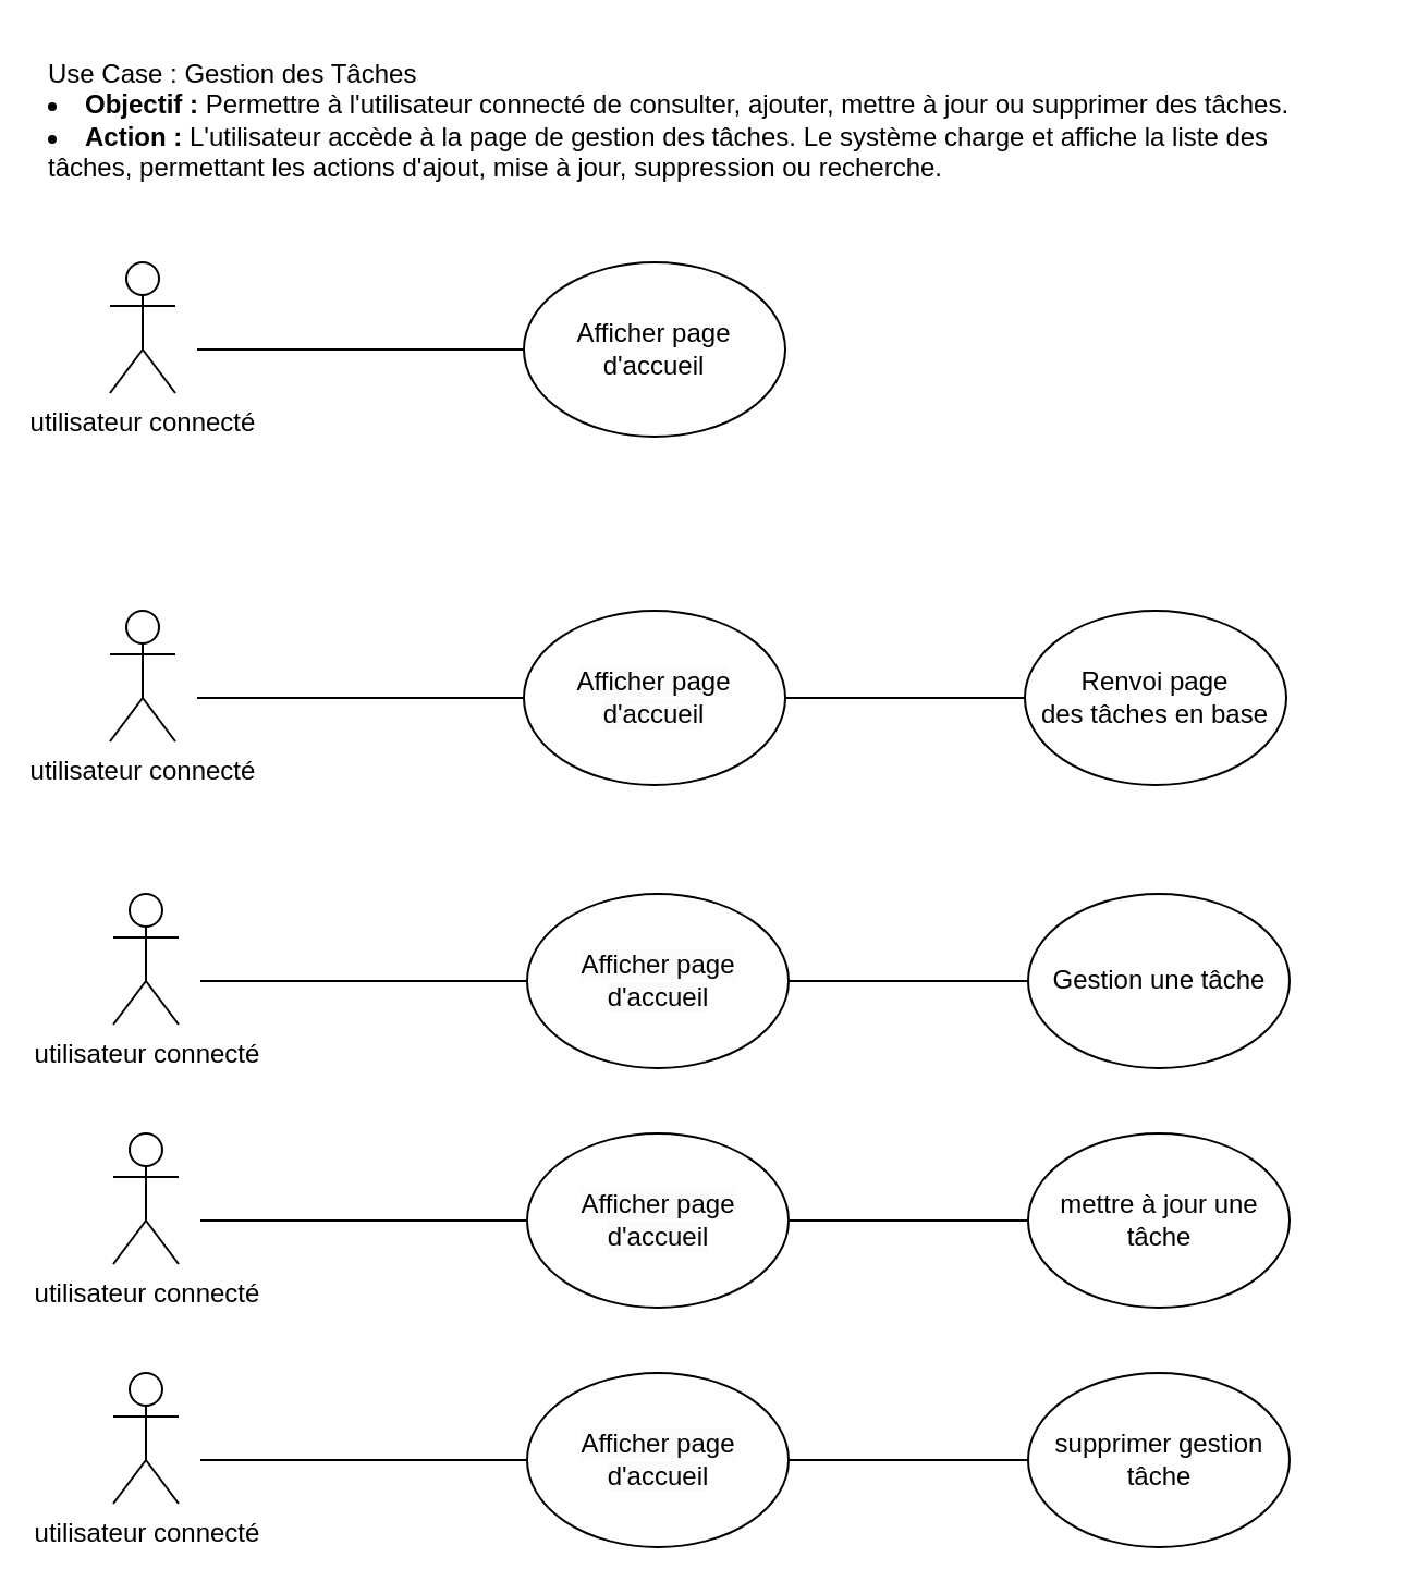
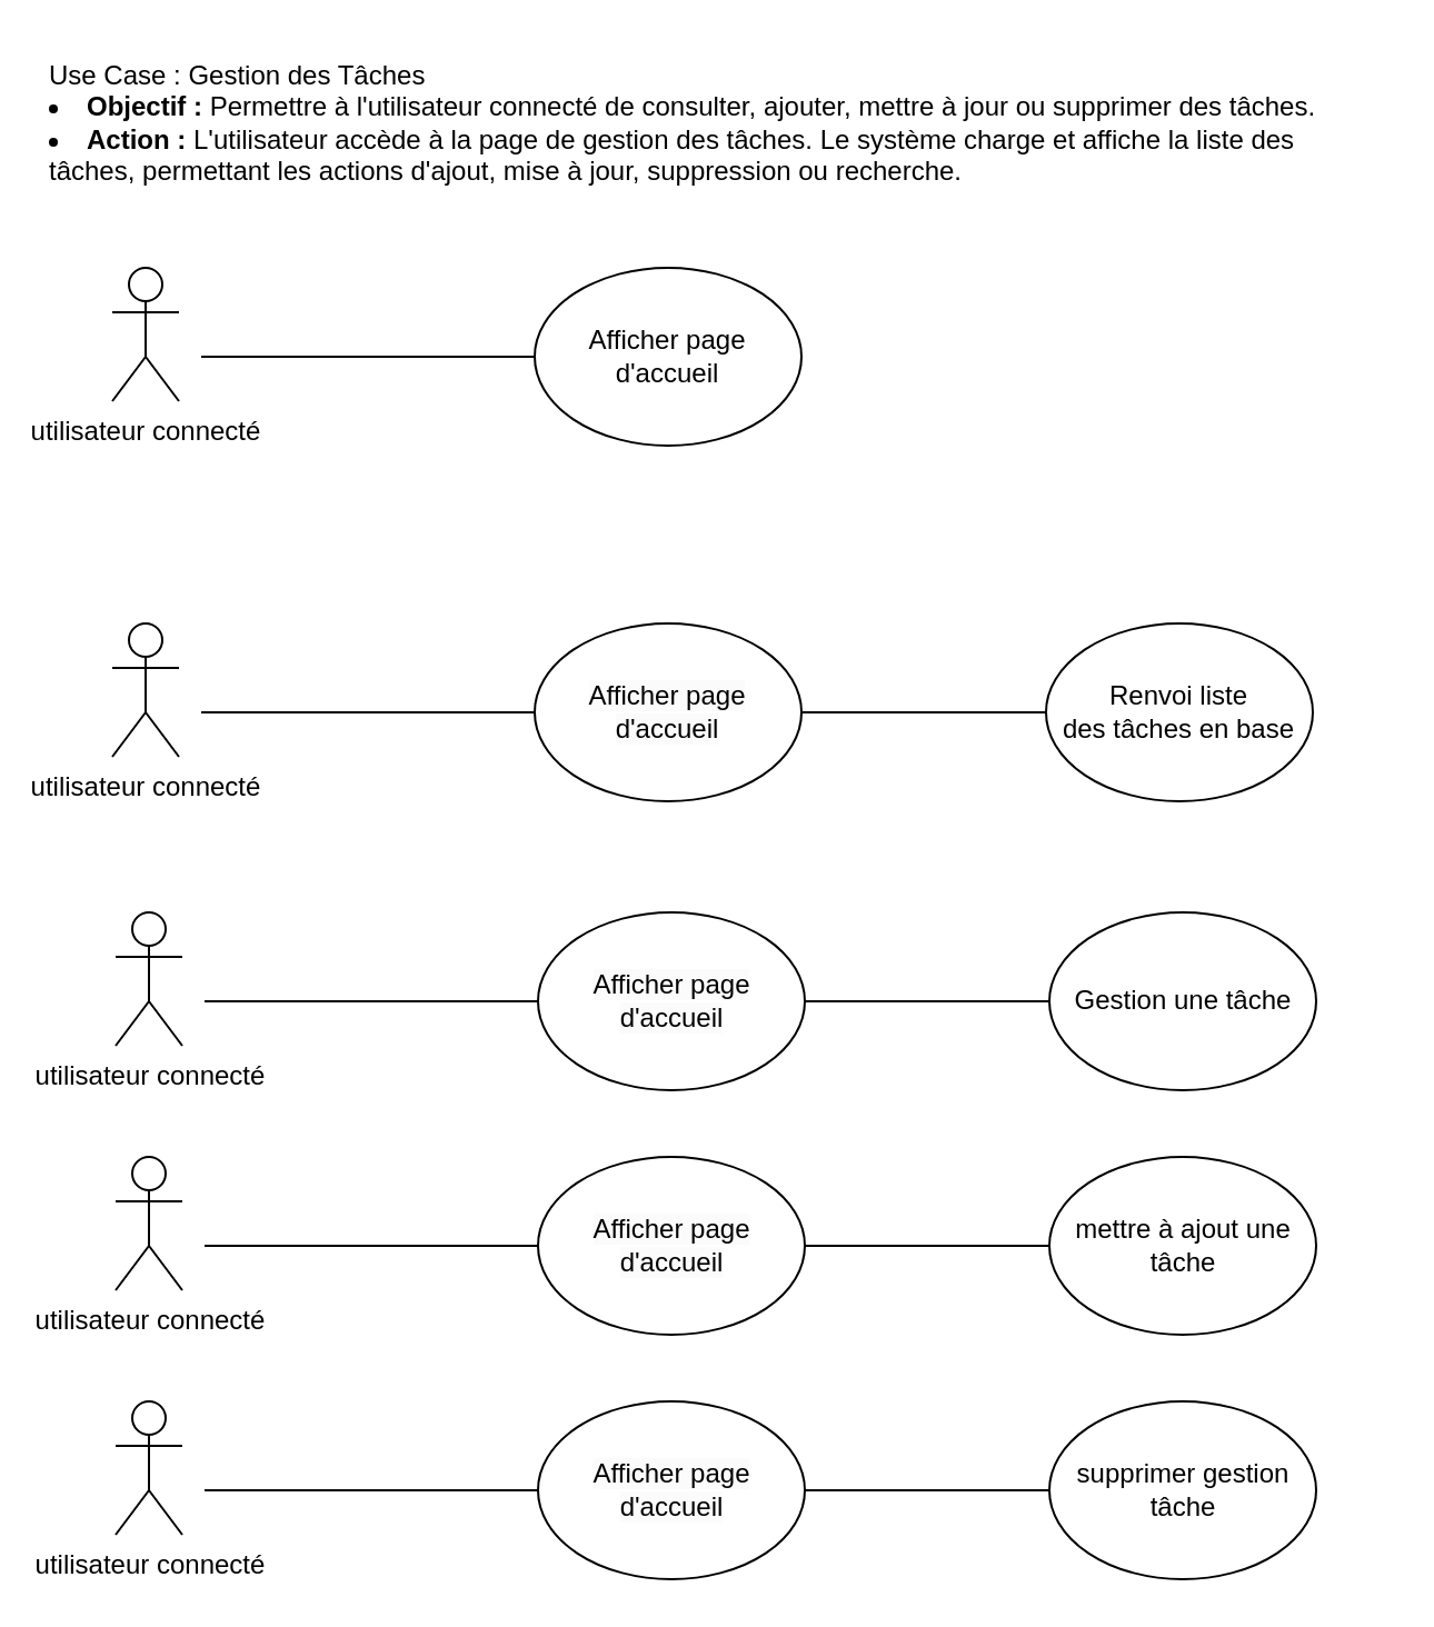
- <mxCell id="9" value="Renvoi page des&amp;nbsp;tâches en base" style="ellipse;whiteSpace=wrap;html=1;" vertex="1" parent="1"><mxGeometry x="470" y="280" width="120" height="80" as="geometry" /></mxCell>
+ <mxCell id="9" value="Renvoi liste des&amp;nbsp;tâches en base" style="ellipse;whiteSpace=wrap;html=1;" vertex="1" parent="1"><mxGeometry x="470" y="280" width="120" height="80" as="geometry" /></mxCell>
- <mxCell id="20" value="&lt;span style=&quot;text-align: left;&quot;&gt;mettre à jour&amp;nbsp;&lt;/span&gt;une tâche" style="ellipse;whiteSpace=wrap;html=1;" vertex="1" parent="1"><mxGeometry x="471.5" y="520" width="120" height="80" as="geometry" /></mxCell>
+ <mxCell id="20" value="&lt;span style=&quot;text-align: left;&quot;&gt;mettre à ajout&amp;nbsp;&lt;/span&gt;une tâche" style="ellipse;whiteSpace=wrap;html=1;" vertex="1" parent="1"><mxGeometry x="471.5" y="520" width="120" height="80" as="geometry" /></mxCell>
